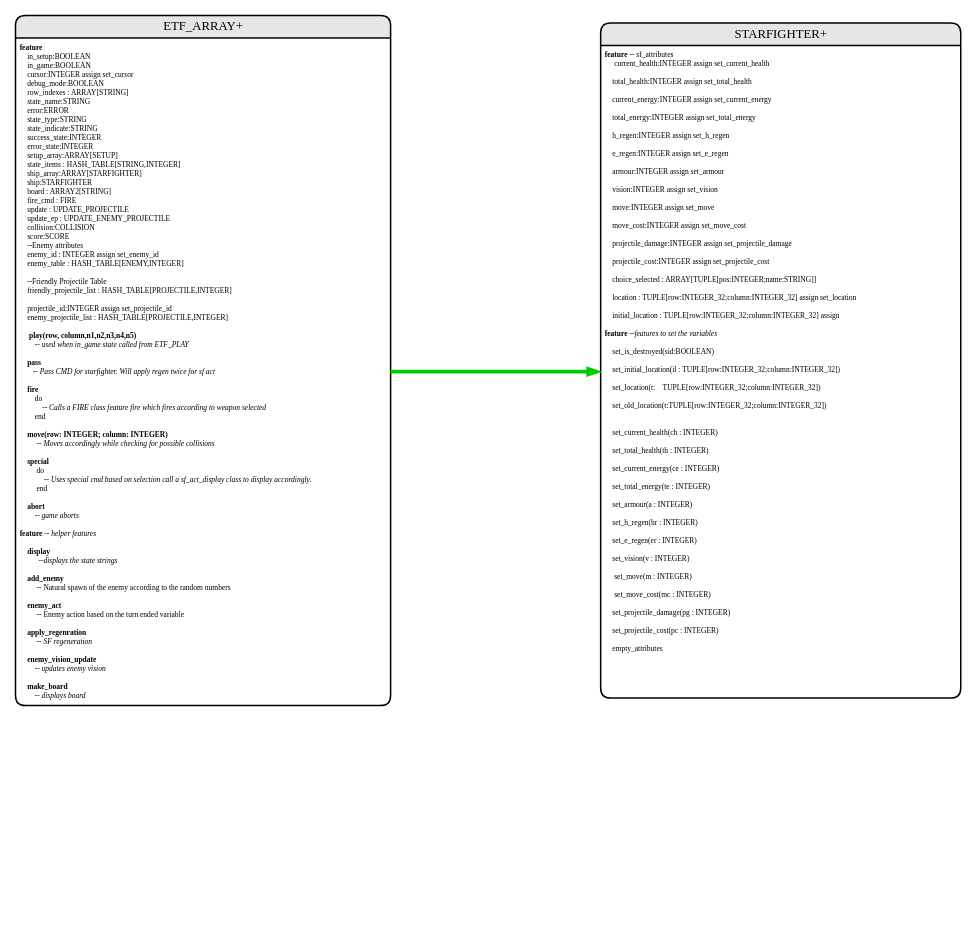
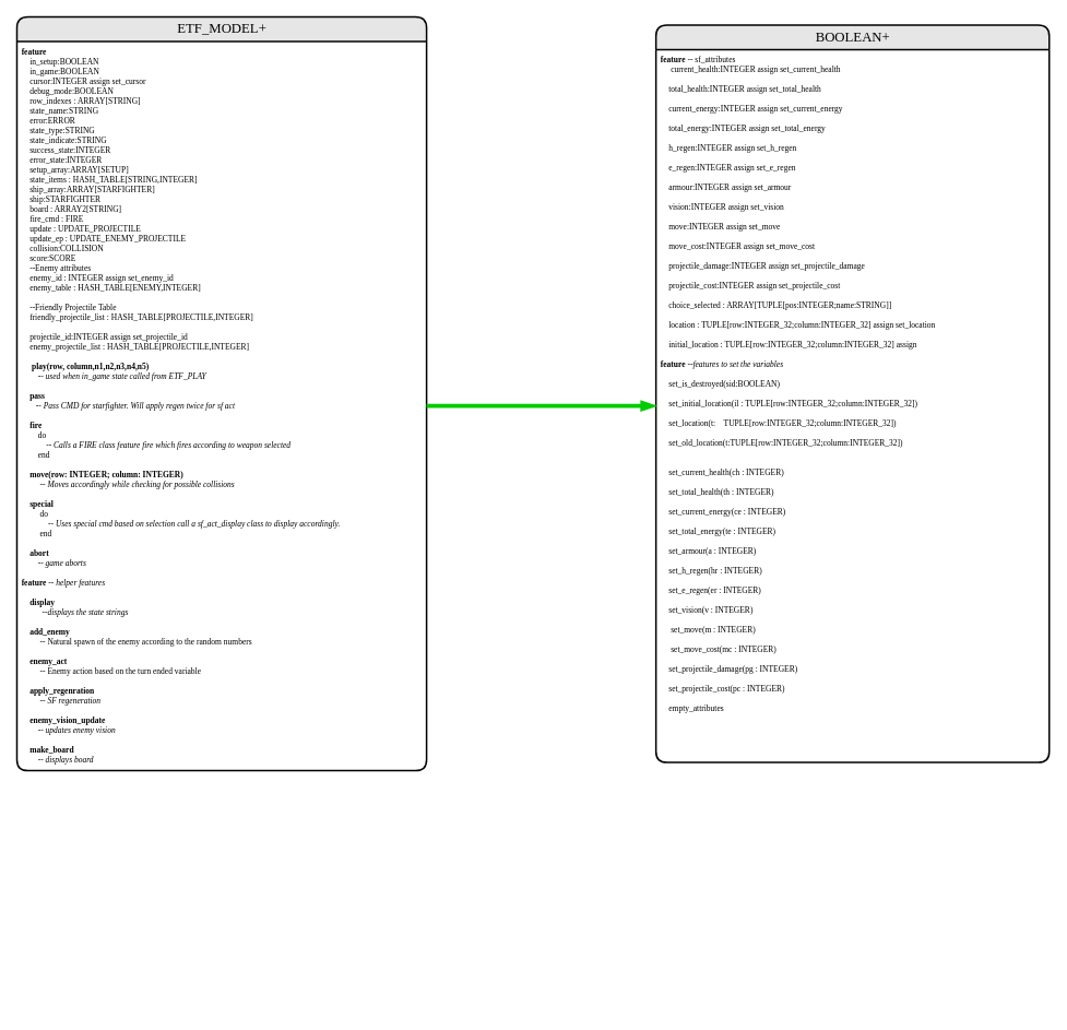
- <mxCell id="2" value="ETF_ARRAY+" style="swimlane;html=1;childLayout=stackLayout;horizontal=1;startSize=30;horizontalStack=0;fillColor=#E6E6E6;fontColor=#000000;rounded=1;fontSize=17;fontStyle=0;strokeWidth=2;resizeParent=0;resizeLast=1;shadow=0;dashed=0;align=center;fontFamily=Verdena;" parent="1" vertex="1"><mxGeometry x="20" y="20" width="500" height="920" as="geometry" /></mxCell>
+ <mxCell id="2" value="ETF_MODEL+" style="swimlane;html=1;childLayout=stackLayout;horizontal=1;startSize=30;horizontalStack=0;fillColor=#E6E6E6;fontColor=#000000;rounded=1;fontSize=17;fontStyle=0;strokeWidth=2;resizeParent=0;resizeLast=1;shadow=0;dashed=0;align=center;fontFamily=Verdena;" parent="1" vertex="1"><mxGeometry x="20" y="20" width="500" height="920" as="geometry" /></mxCell>
- <mxCell id="4" value="STARFIGHTER+" style="swimlane;html=1;childLayout=stackLayout;horizontal=1;startSize=30;horizontalStack=0;fillColor=#E6E6E6;fontColor=#000000;rounded=1;fontSize=17;fontStyle=0;strokeWidth=2;resizeParent=0;resizeLast=1;shadow=0;dashed=0;align=center;fontFamily=Verdena;" parent="1" vertex="1"><mxGeometry x="800" y="30" width="480" height="900" as="geometry" /></mxCell>
+ <mxCell id="4" value="BOOLEAN+" style="swimlane;html=1;childLayout=stackLayout;horizontal=1;startSize=30;horizontalStack=0;fillColor=#E6E6E6;fontColor=#000000;rounded=1;fontSize=17;fontStyle=0;strokeWidth=2;resizeParent=0;resizeLast=1;shadow=0;dashed=0;align=center;fontFamily=Verdena;" parent="1" vertex="1"><mxGeometry x="800" y="30" width="480" height="900" as="geometry" /></mxCell>
